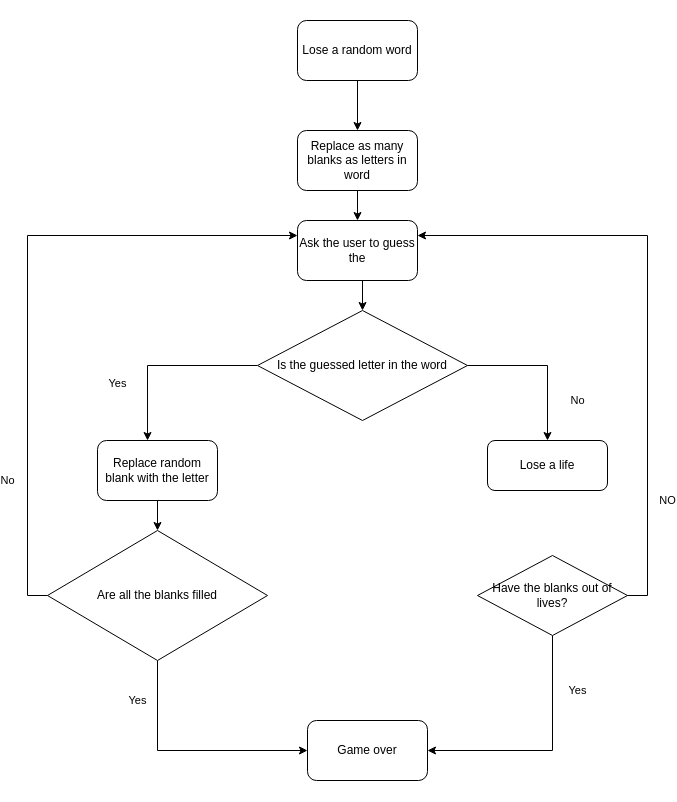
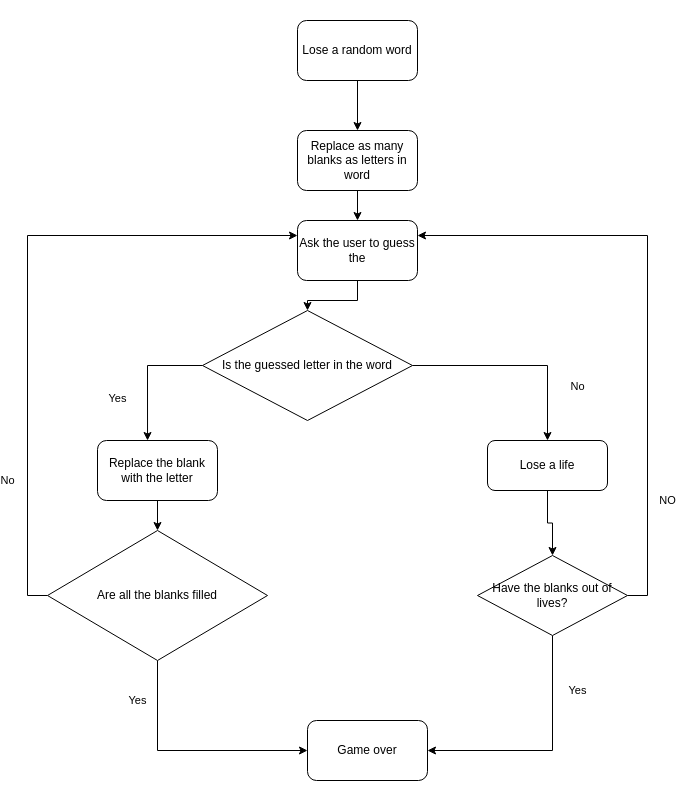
- <mxCell id="10" value="Is the guessed letter in the word" style="rhombus;whiteSpace=wrap;html=1;" vertex="1" parent="1"><mxGeometry x="230" y="310" width="210" height="110" as="geometry" /></mxCell>
+ <mxCell id="10" value="Is the guessed letter in the word" style="rhombus;whiteSpace=wrap;html=1;" vertex="1" parent="1"><mxGeometry x="175" y="310" width="210" height="110" as="geometry" /></mxCell>
- <mxCell id="12" value="Replace random blank with the letter" style="rounded=1;whiteSpace=wrap;html=1;" vertex="1" parent="1"><mxGeometry x="70" y="440" width="120" height="60" as="geometry" /></mxCell>
+ <mxCell id="12" value="Replace the blank with the letter" style="rounded=1;whiteSpace=wrap;html=1;" vertex="1" parent="1"><mxGeometry x="70" y="440" width="120" height="60" as="geometry" /></mxCell>
+ <mxCell id="13" style="edgeStyle=orthogonalEdgeStyle;rounded=0;orthogonalLoop=1;jettySize=auto;html=1;entryX=0.5;entryY=0;entryDx=0;entryDy=0;" edge="1" parent="1" source="14" target="20"><mxGeometry relative="1" as="geometry" /></mxCell>
